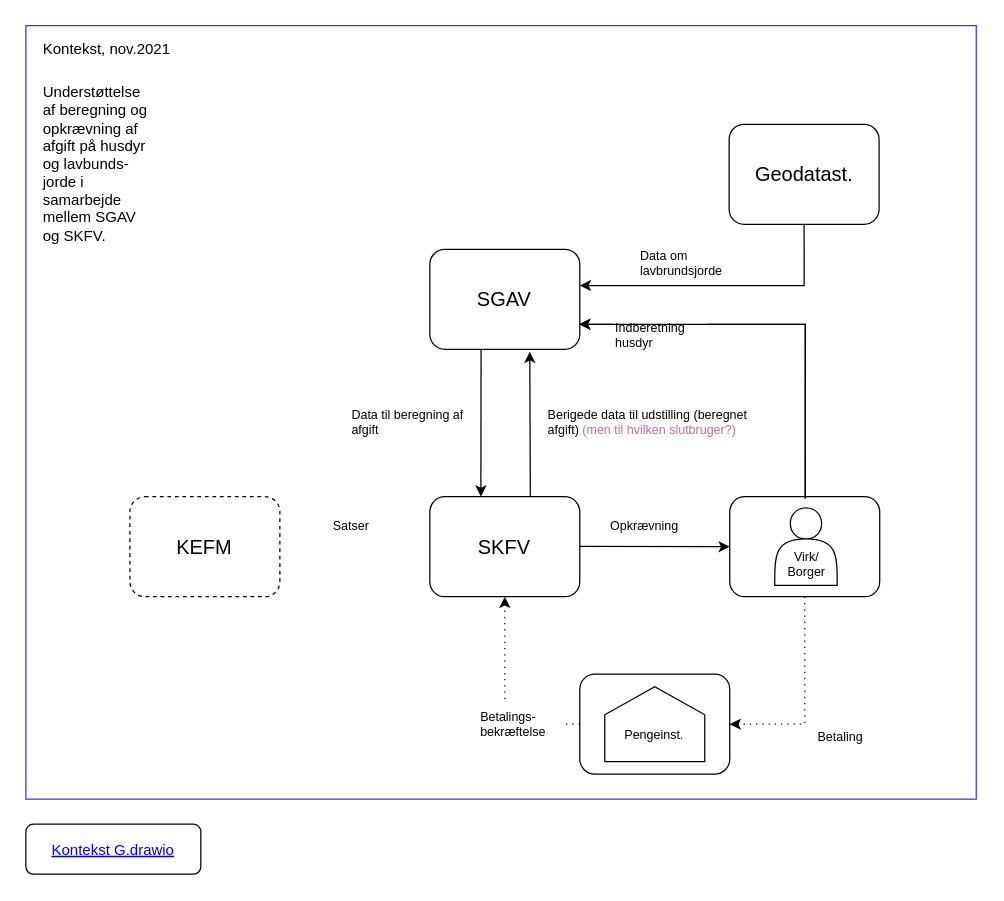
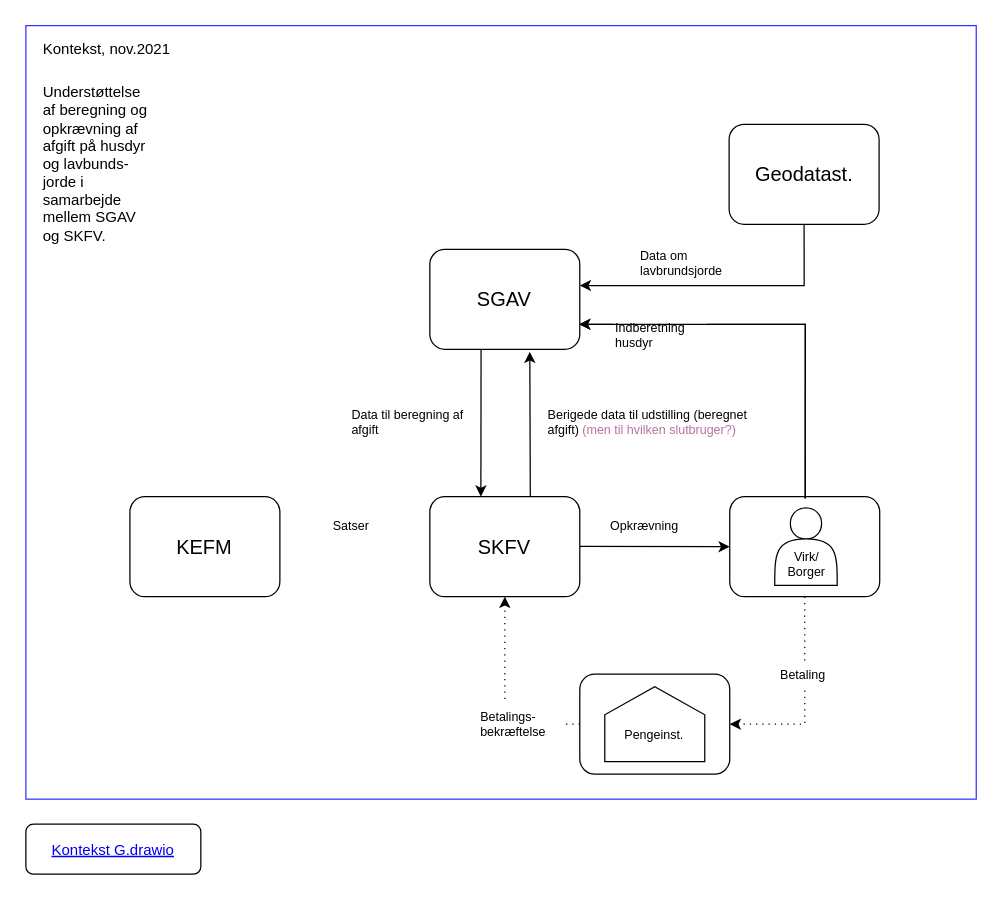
- <mxCell id="6" value="KEFM" style="rounded=1;whiteSpace=wrap;html=1;fontSize=16;dashed=1;" parent="1" vertex="1"><mxGeometry x="103.25" y="397" width="120" height="80" as="geometry" /></mxCell>
+ <mxCell id="6" value="KEFM" style="rounded=1;whiteSpace=wrap;html=1;fontSize=16;" parent="1" vertex="1"><mxGeometry x="103.25" y="397" width="120" height="80" as="geometry" /></mxCell>
- <mxCell id="20" value="Betaling" style="rounded=0;whiteSpace=wrap;html=1;strokeColor=none;align=left;fontSize=10;" parent="1" vertex="1"><mxGeometry x="652" y="579" width="75" height="20" as="geometry" /></mxCell>
+ <mxCell id="20" value="Betaling" style="rounded=0;whiteSpace=wrap;html=1;strokeColor=none;align=left;fontSize=10;" parent="1" vertex="1"><mxGeometry x="622" y="529" width="75" height="20" as="geometry" /></mxCell>
